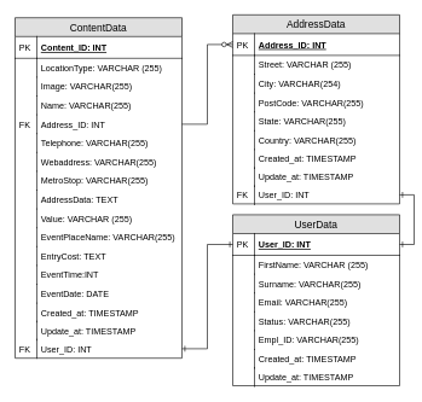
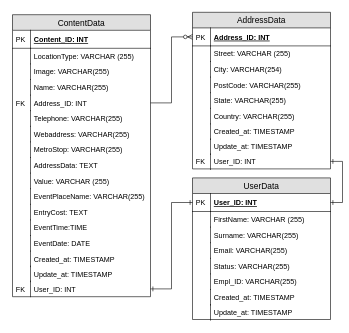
- <mxCell id="27" value="EventTime:INT" style="shape=partialRectangle;top=0;left=0;right=0;bottom=0;align=left;verticalAlign=top;fillColor=none;spacingLeft=34;spacingRight=4;overflow=hidden;rotatable=0;points=[[0,0.5],[1,0.5]];portConstraint=eastwest;dropTarget=0;fontSize=12;" vertex="1" parent="2"><mxGeometry y="342" width="230" height="26" as="geometry" /></mxCell>
+ <mxCell id="27" value="EventTime:TIME" style="shape=partialRectangle;top=0;left=0;right=0;bottom=0;align=left;verticalAlign=top;fillColor=none;spacingLeft=34;spacingRight=4;overflow=hidden;rotatable=0;points=[[0,0.5],[1,0.5]];portConstraint=eastwest;dropTarget=0;fontSize=12;" vertex="1" parent="2"><mxGeometry y="342" width="230" height="26" as="geometry" /></mxCell>
